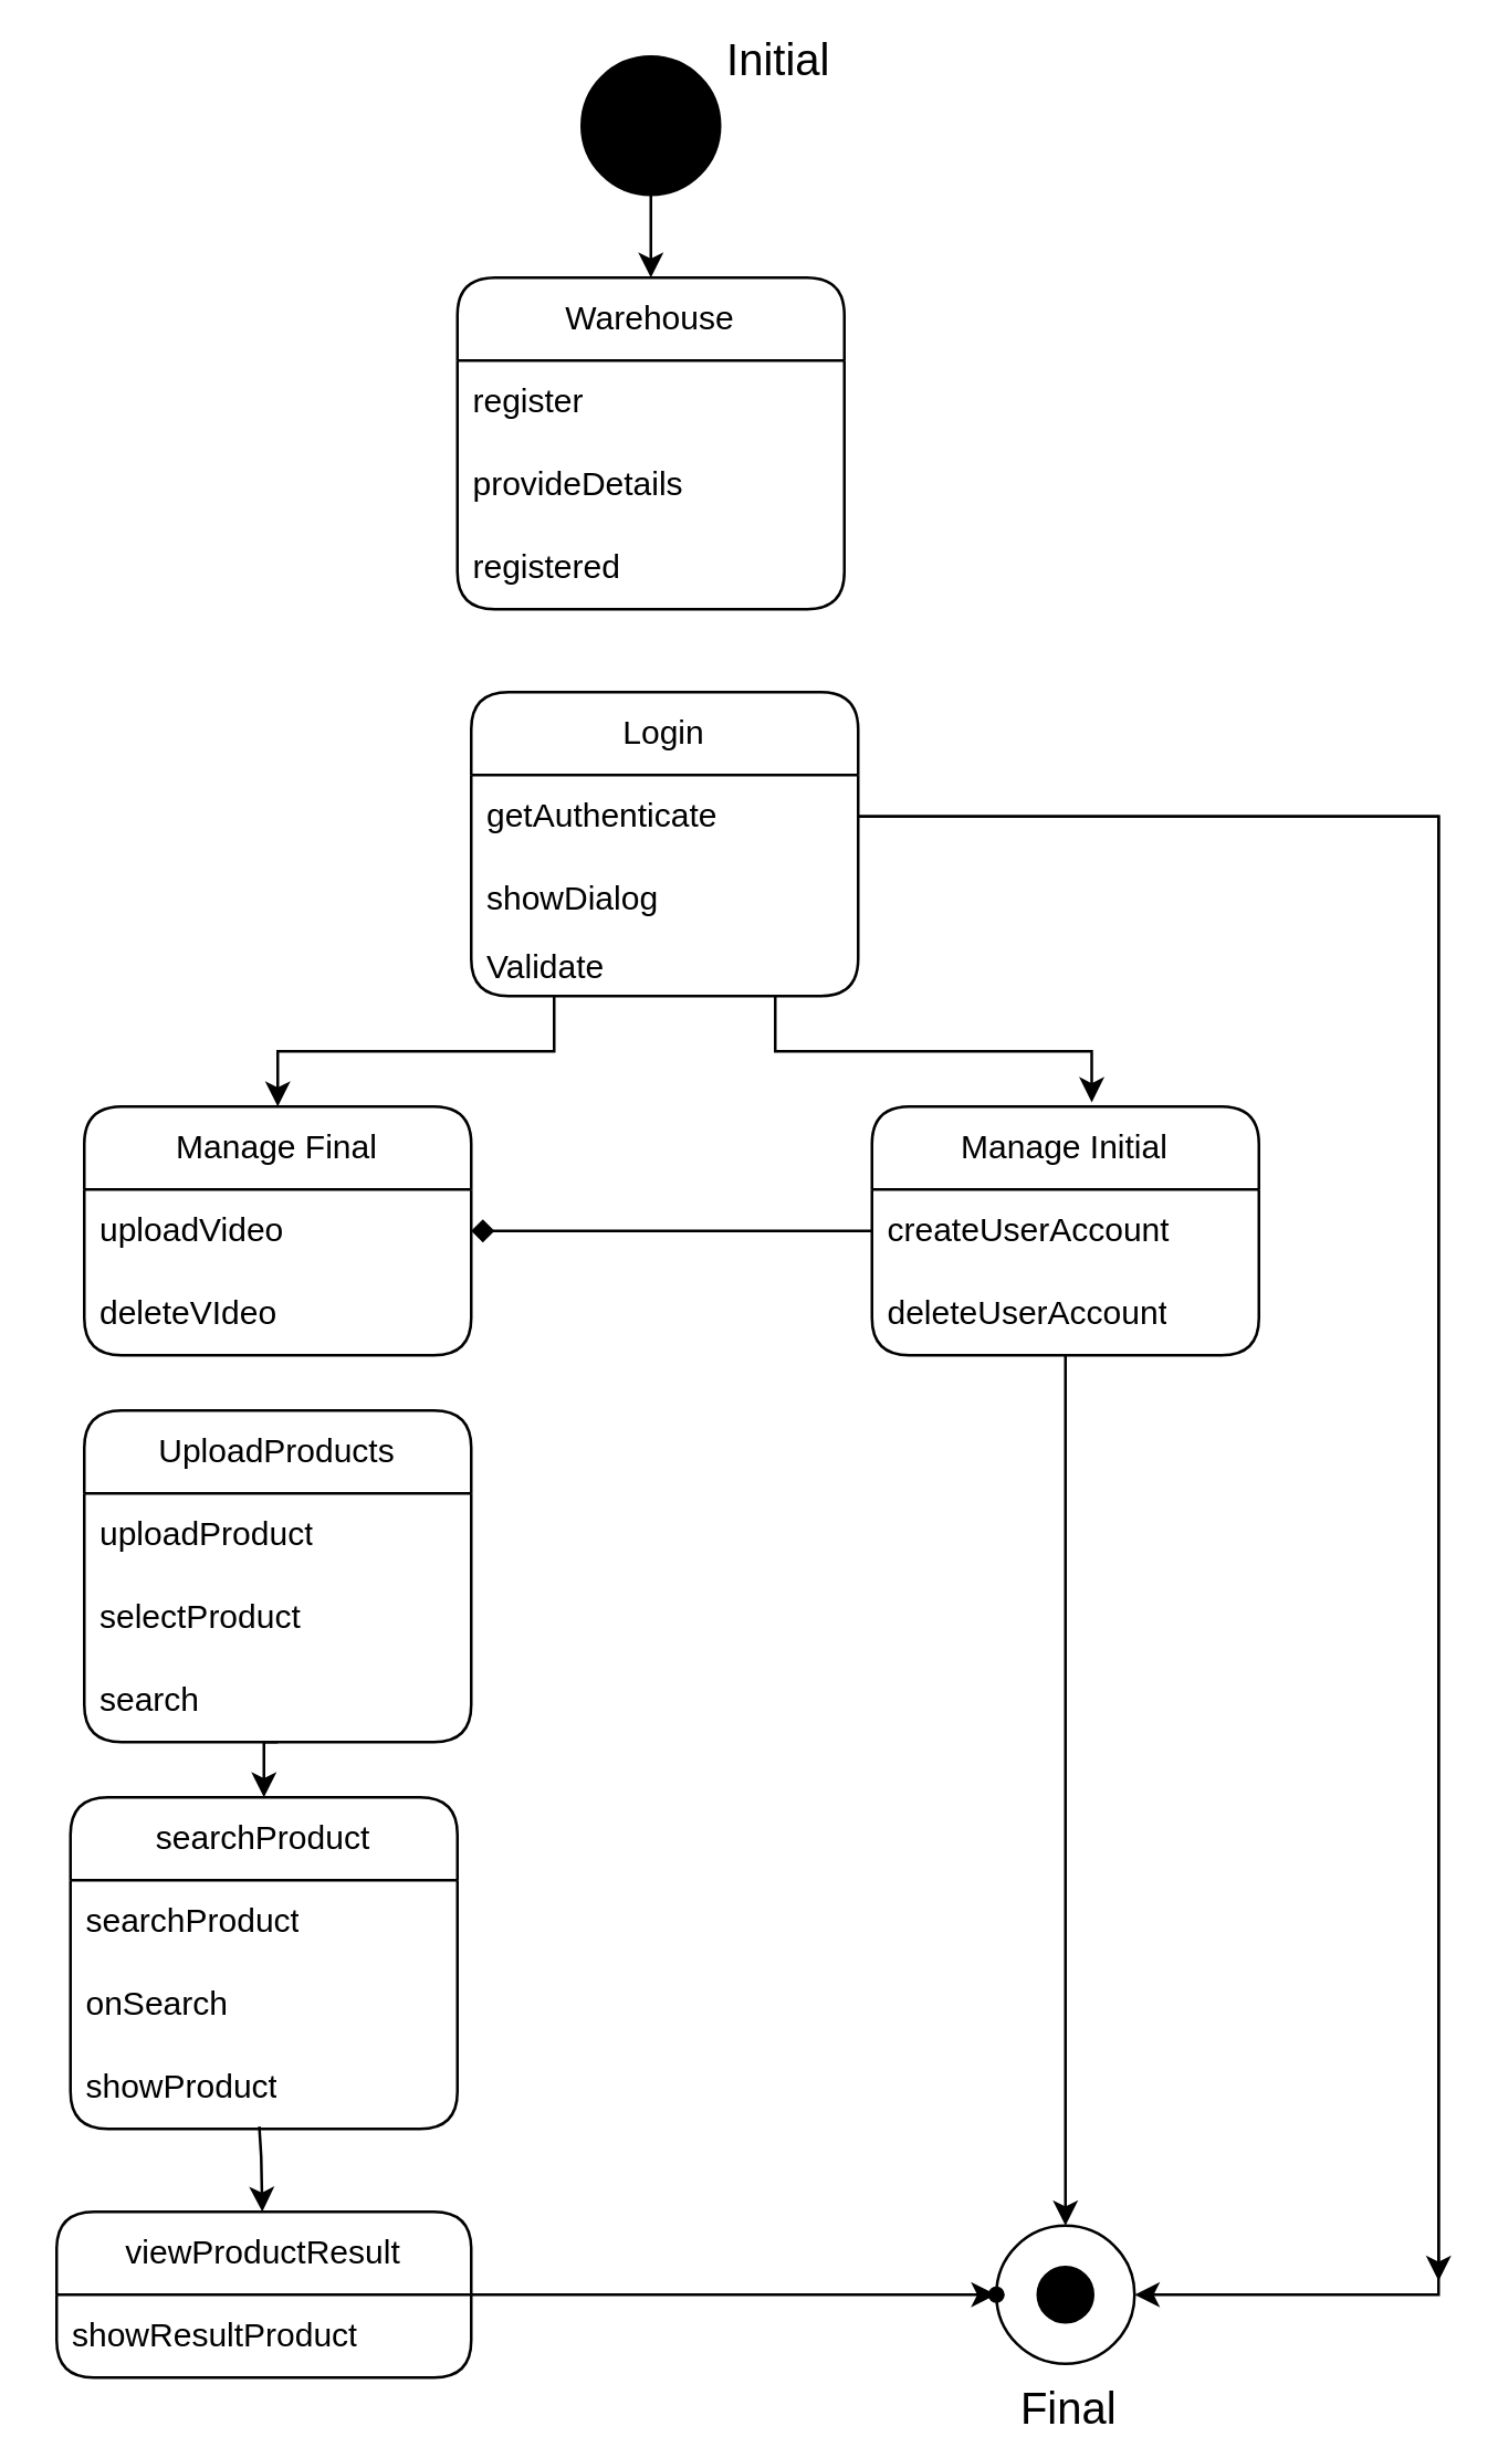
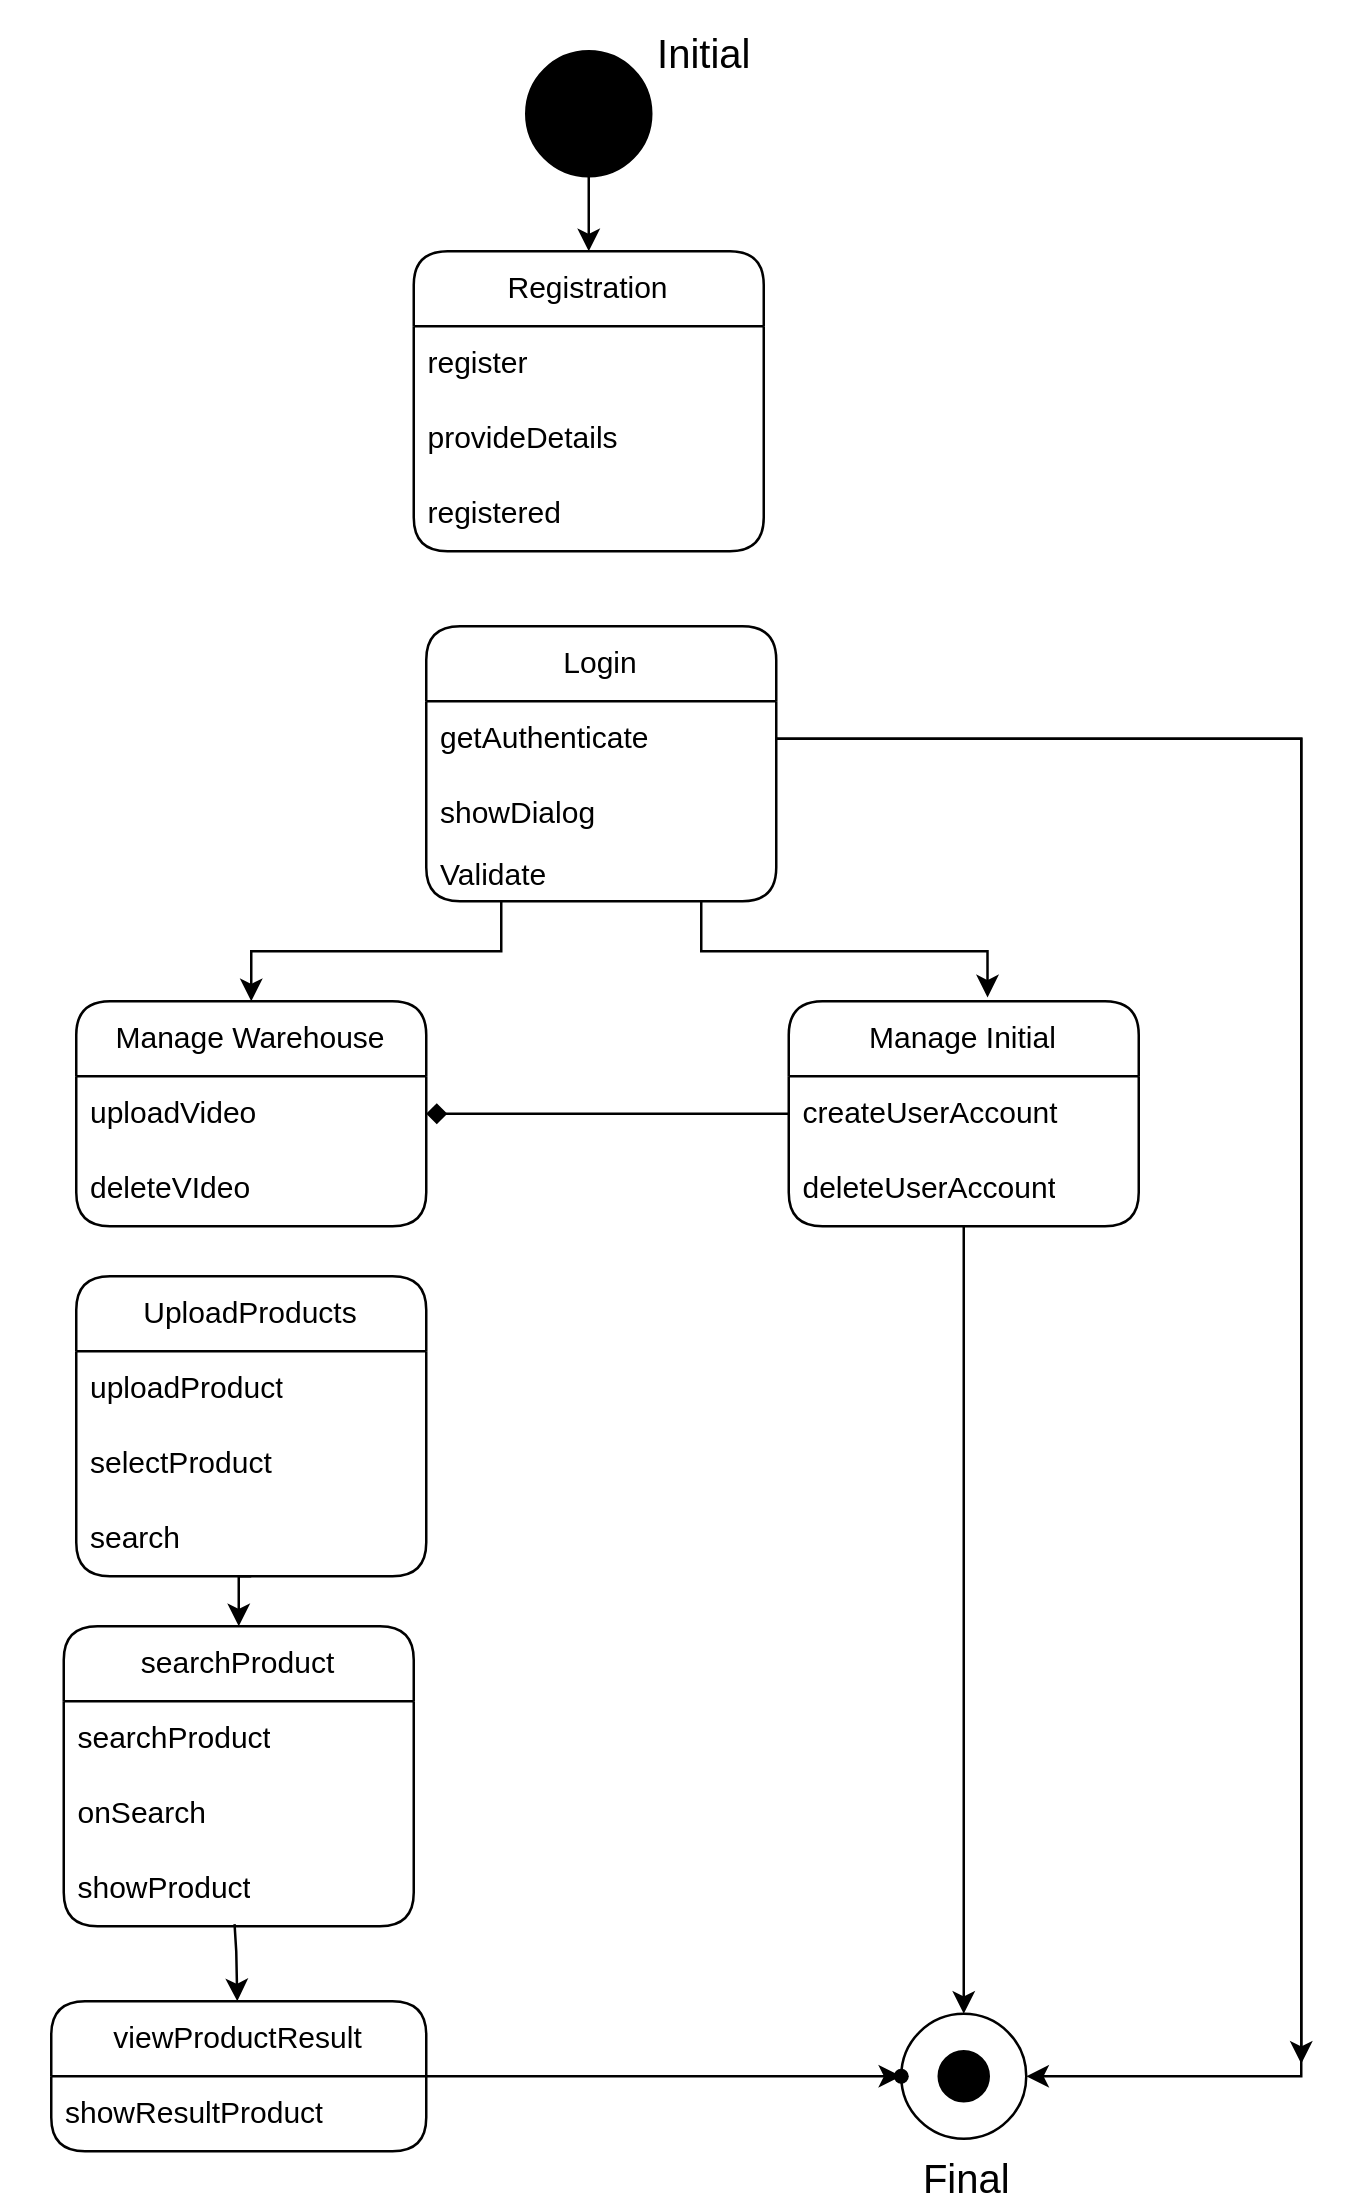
- <mxCell id="4" value="Warehouse" style="swimlane;fontStyle=0;childLayout=stackLayout;horizontal=1;startSize=30;horizontalStack=0;resizeParent=1;resizeParentMax=0;resizeLast=0;collapsible=1;marginBottom=0;whiteSpace=wrap;html=1;rounded=1;swimlaneLine=1;glass=0;" parent="1" vertex="1"><mxGeometry x="165" y="100" width="140" height="120" as="geometry" /></mxCell>
+ <mxCell id="4" value="Registration" style="swimlane;fontStyle=0;childLayout=stackLayout;horizontal=1;startSize=30;horizontalStack=0;resizeParent=1;resizeParentMax=0;resizeLast=0;collapsible=1;marginBottom=0;whiteSpace=wrap;html=1;rounded=1;swimlaneLine=1;glass=0;" parent="1" vertex="1"><mxGeometry x="165" y="100" width="140" height="120" as="geometry" /></mxCell>
- <mxCell id="12" value="Manage Final" style="swimlane;fontStyle=0;childLayout=stackLayout;horizontal=1;startSize=30;horizontalStack=0;resizeParent=1;resizeParentMax=0;resizeLast=0;collapsible=1;marginBottom=0;whiteSpace=wrap;html=1;rounded=1;" parent="1" vertex="1"><mxGeometry x="30" y="400" width="140" height="90" as="geometry" /></mxCell>
+ <mxCell id="12" value="Manage Warehouse" style="swimlane;fontStyle=0;childLayout=stackLayout;horizontal=1;startSize=30;horizontalStack=0;resizeParent=1;resizeParentMax=0;resizeLast=0;collapsible=1;marginBottom=0;whiteSpace=wrap;html=1;rounded=1;" parent="1" vertex="1"><mxGeometry x="30" y="400" width="140" height="90" as="geometry" /></mxCell>
